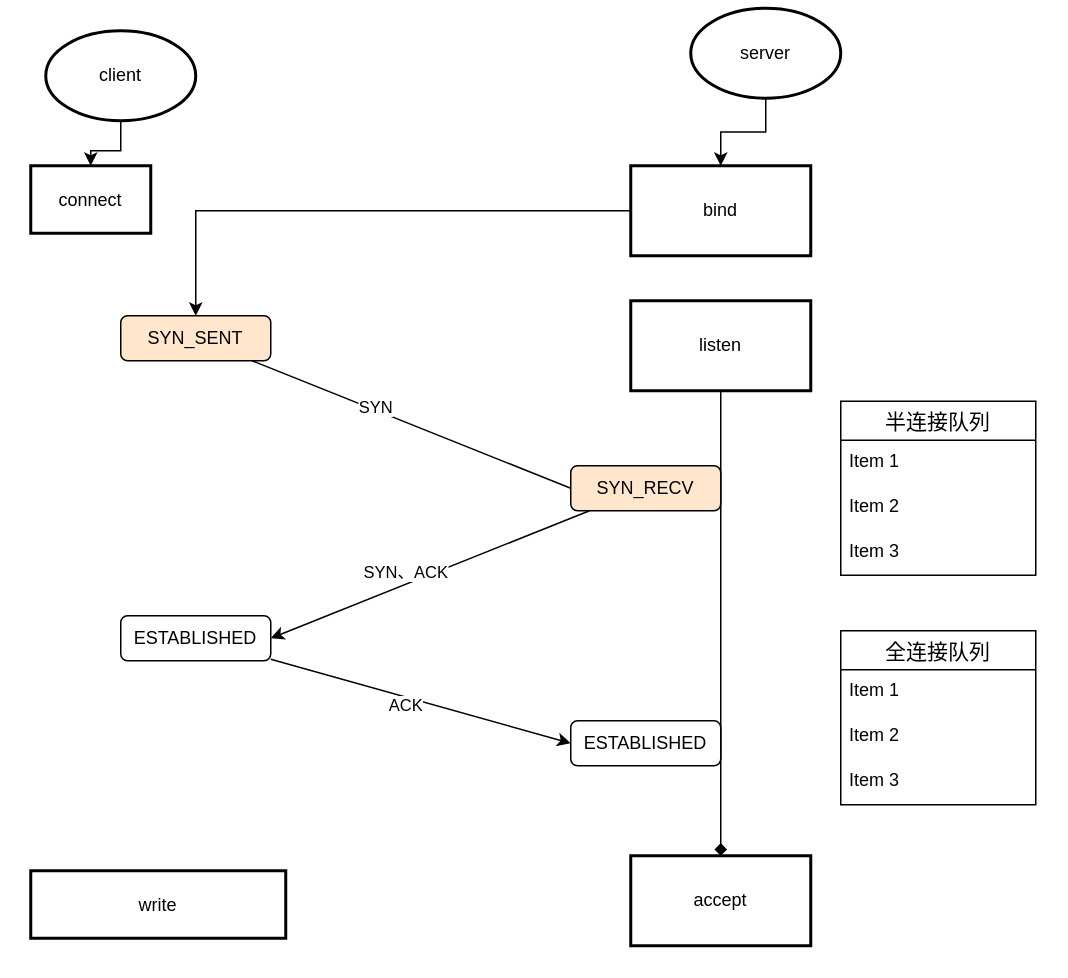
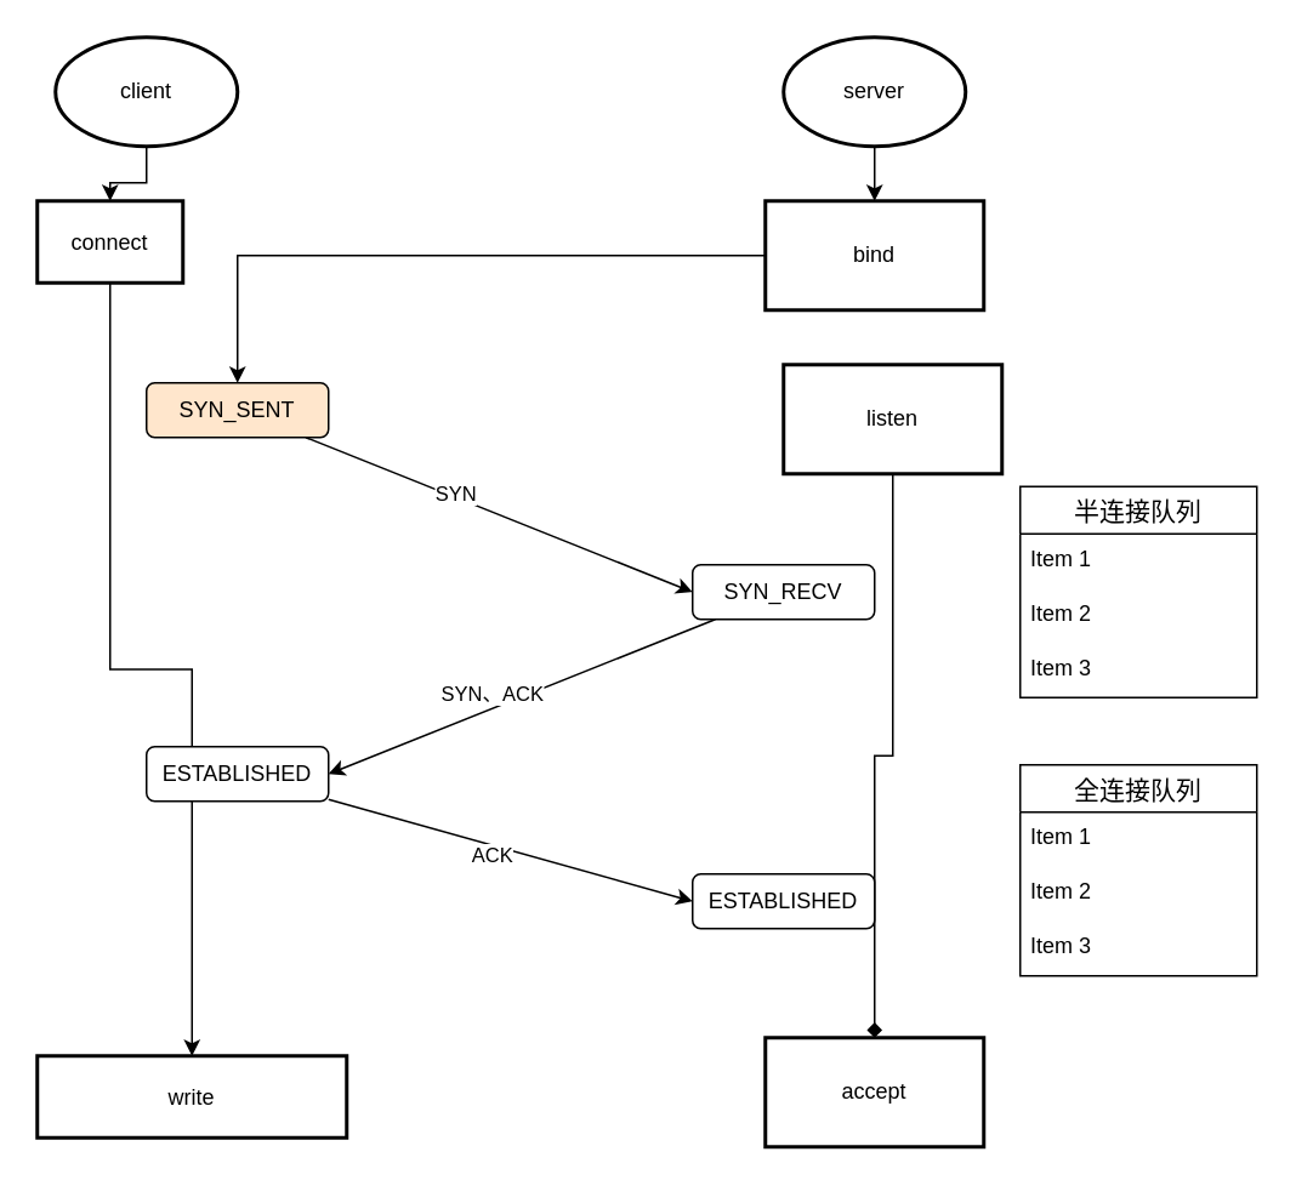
- <mxCell id="7" value="server" style="strokeWidth=2;html=1;shape=mxgraph.flowchart.start_1;whiteSpace=wrap;" vertex="1" parent="1"><mxGeometry x="460" y="5" width="100" height="60" as="geometry" /></mxCell>
+ <mxCell id="7" value="server" style="strokeWidth=2;html=1;shape=mxgraph.flowchart.start_1;whiteSpace=wrap;" vertex="1" parent="1"><mxGeometry x="430" y="20" width="100" height="60" as="geometry" /></mxCell>
- <mxCell id="11" value="listen" style="whiteSpace=wrap;html=1;strokeWidth=2;" vertex="1" parent="1"><mxGeometry x="420" y="200" width="120" height="60" as="geometry" /></mxCell>
+ <mxCell id="11" value="listen" style="whiteSpace=wrap;html=1;strokeWidth=2;" vertex="1" parent="1"><mxGeometry x="430" y="200" width="120" height="60" as="geometry" /></mxCell>
+ <mxCell id="4" value="" style="edgeStyle=orthogonalEdgeStyle;rounded=0;orthogonalLoop=1;jettySize=auto;html=1;" edge="1" parent="1" source="5" target="12"><mxGeometry relative="1" as="geometry" /></mxCell>
- <mxCell id="14" style="rounded=0;orthogonalLoop=1;jettySize=auto;html=1;entryX=0;entryY=0.5;entryDx=0;entryDy=0;endArrow=none;" edge="1" parent="1" source="16" target="19"><mxGeometry relative="1" as="geometry" /></mxCell>
+ <mxCell id="14" style="rounded=0;orthogonalLoop=1;jettySize=auto;html=1;entryX=0;entryY=0.5;entryDx=0;entryDy=0;" edge="1" parent="1" source="16" target="19"><mxGeometry relative="1" as="geometry" /></mxCell>
- <mxCell id="19" value="SYN_RECV" style="rounded=1;whiteSpace=wrap;html=1;fillColor=#ffe6cc;" vertex="1" parent="1"><mxGeometry x="380" y="310" width="100" height="30" as="geometry" /></mxCell>
+ <mxCell id="19" value="SYN_RECV" style="rounded=1;whiteSpace=wrap;html=1;" vertex="1" parent="1"><mxGeometry x="380" y="310" width="100" height="30" as="geometry" /></mxCell>
